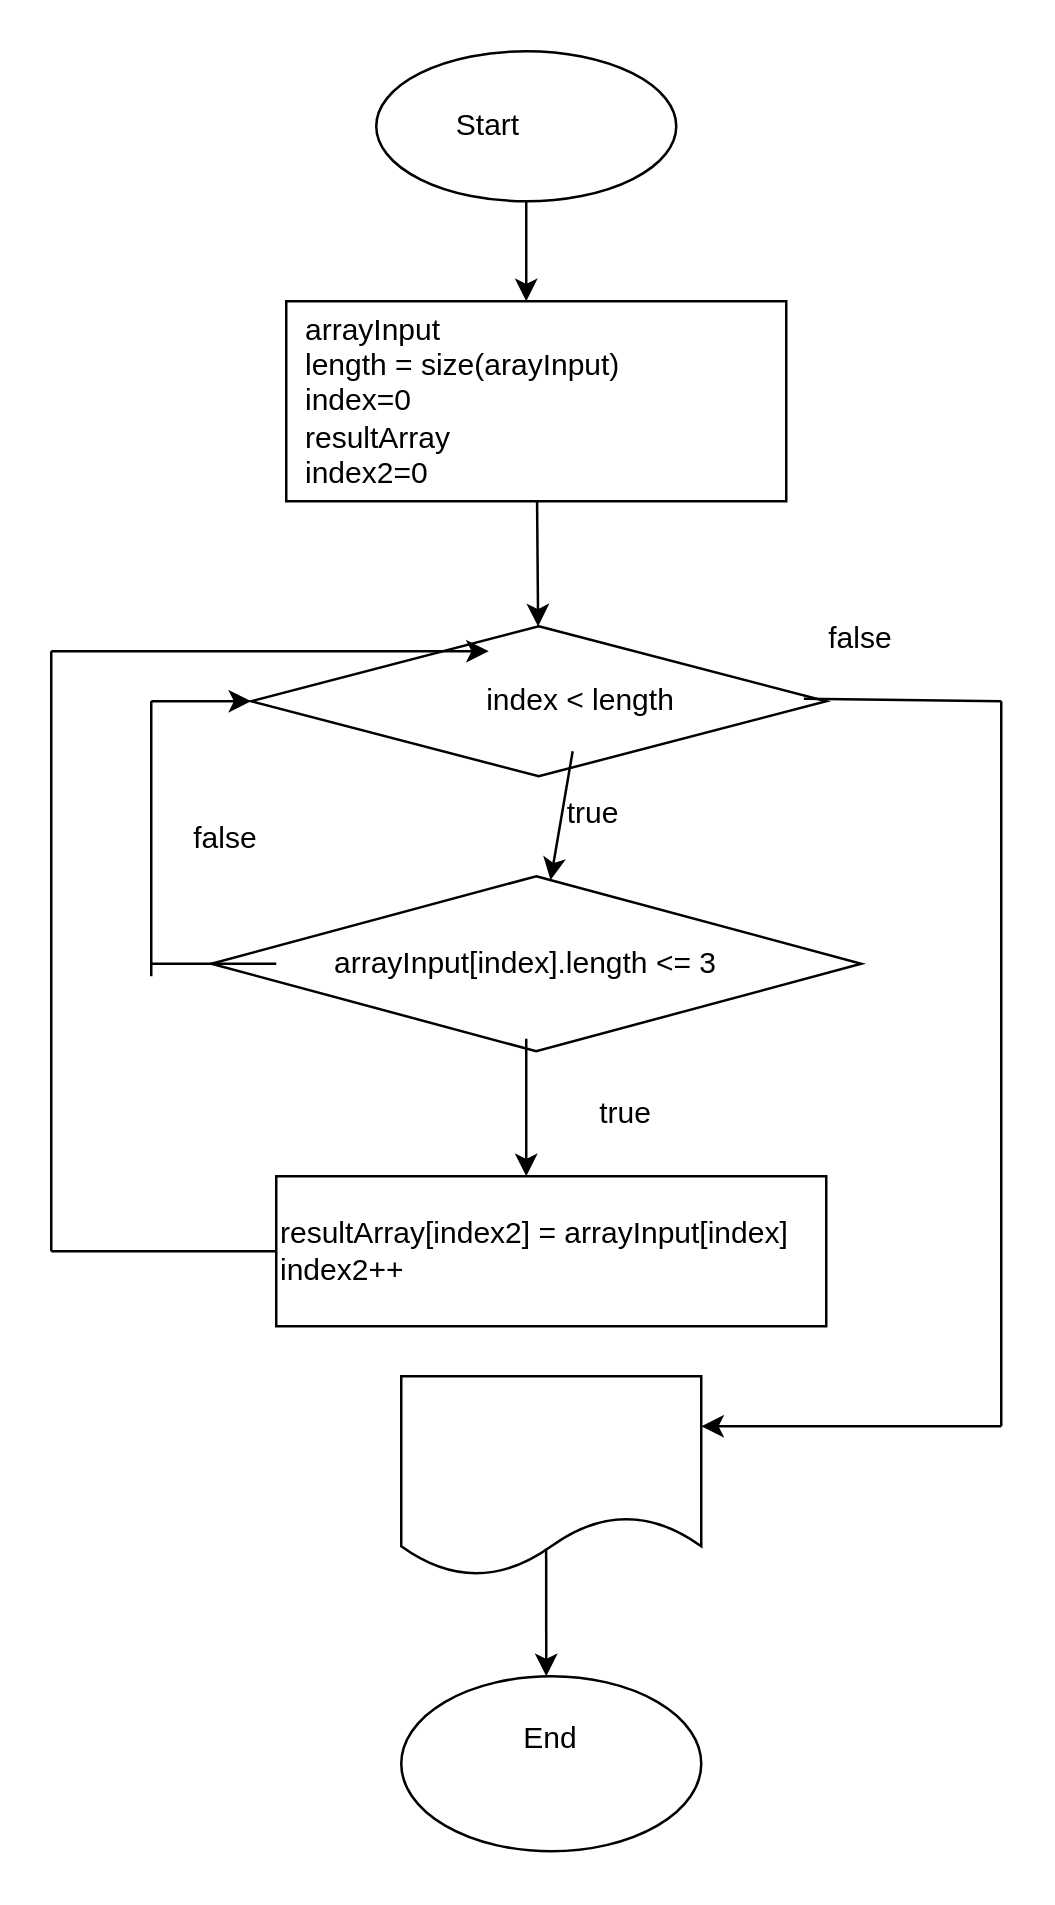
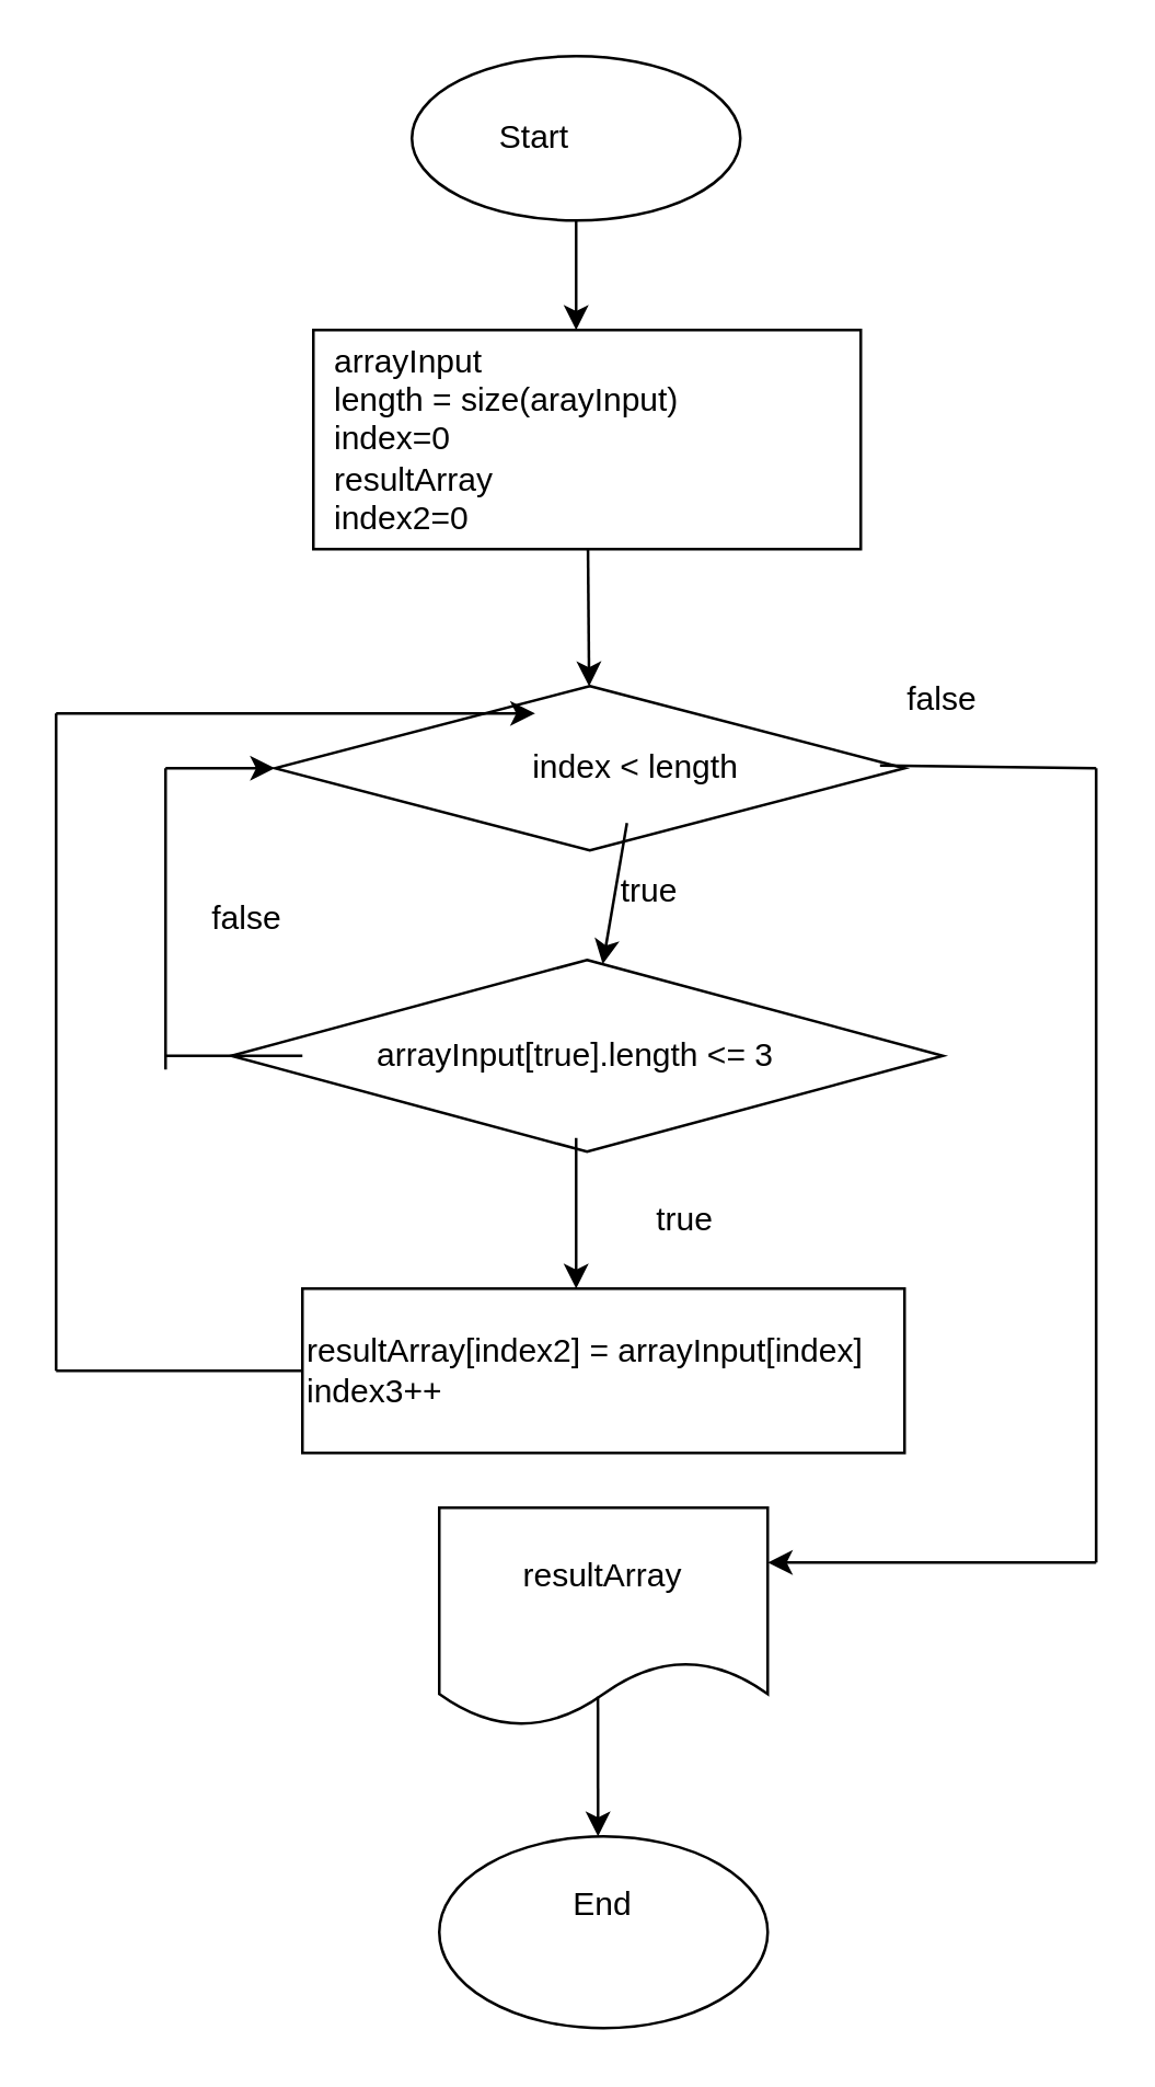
- <mxCell id="15" value="arrayInput[index].length &amp;lt;= 3" style="text;html=1;strokeColor=none;fillColor=none;align=center;verticalAlign=middle;whiteSpace=wrap;rounded=0;" parent="1" vertex="1"><mxGeometry x="110" y="355" width="200" height="60" as="geometry" /></mxCell>
+ <mxCell id="15" value="arrayInput[true].length &amp;lt;= 3" style="text;html=1;strokeColor=none;fillColor=none;align=center;verticalAlign=middle;whiteSpace=wrap;rounded=0;" parent="1" vertex="1"><mxGeometry x="110" y="355" width="200" height="60" as="geometry" /></mxCell>
- <mxCell id="17" value="resultArray[index2] = arrayInput[index]&lt;br&gt;index2++" style="text;html=1;strokeColor=none;fillColor=none;align=left;verticalAlign=middle;whiteSpace=wrap;rounded=0;" parent="1" vertex="1"><mxGeometry x="110" y="470" width="220" height="60" as="geometry" /></mxCell>
+ <mxCell id="17" value="resultArray[index2] = arrayInput[index]&lt;br&gt;index3++" style="text;html=1;strokeColor=none;fillColor=none;align=left;verticalAlign=middle;whiteSpace=wrap;rounded=0;" parent="1" vertex="1"><mxGeometry x="110" y="470" width="220" height="60" as="geometry" /></mxCell>
+ <mxCell id="31" value="resultArray" style="text;html=1;strokeColor=none;fillColor=none;align=center;verticalAlign=middle;whiteSpace=wrap;rounded=0;" parent="1" vertex="1"><mxGeometry x="160" y="550" width="120" height="50" as="geometry" /></mxCell>
